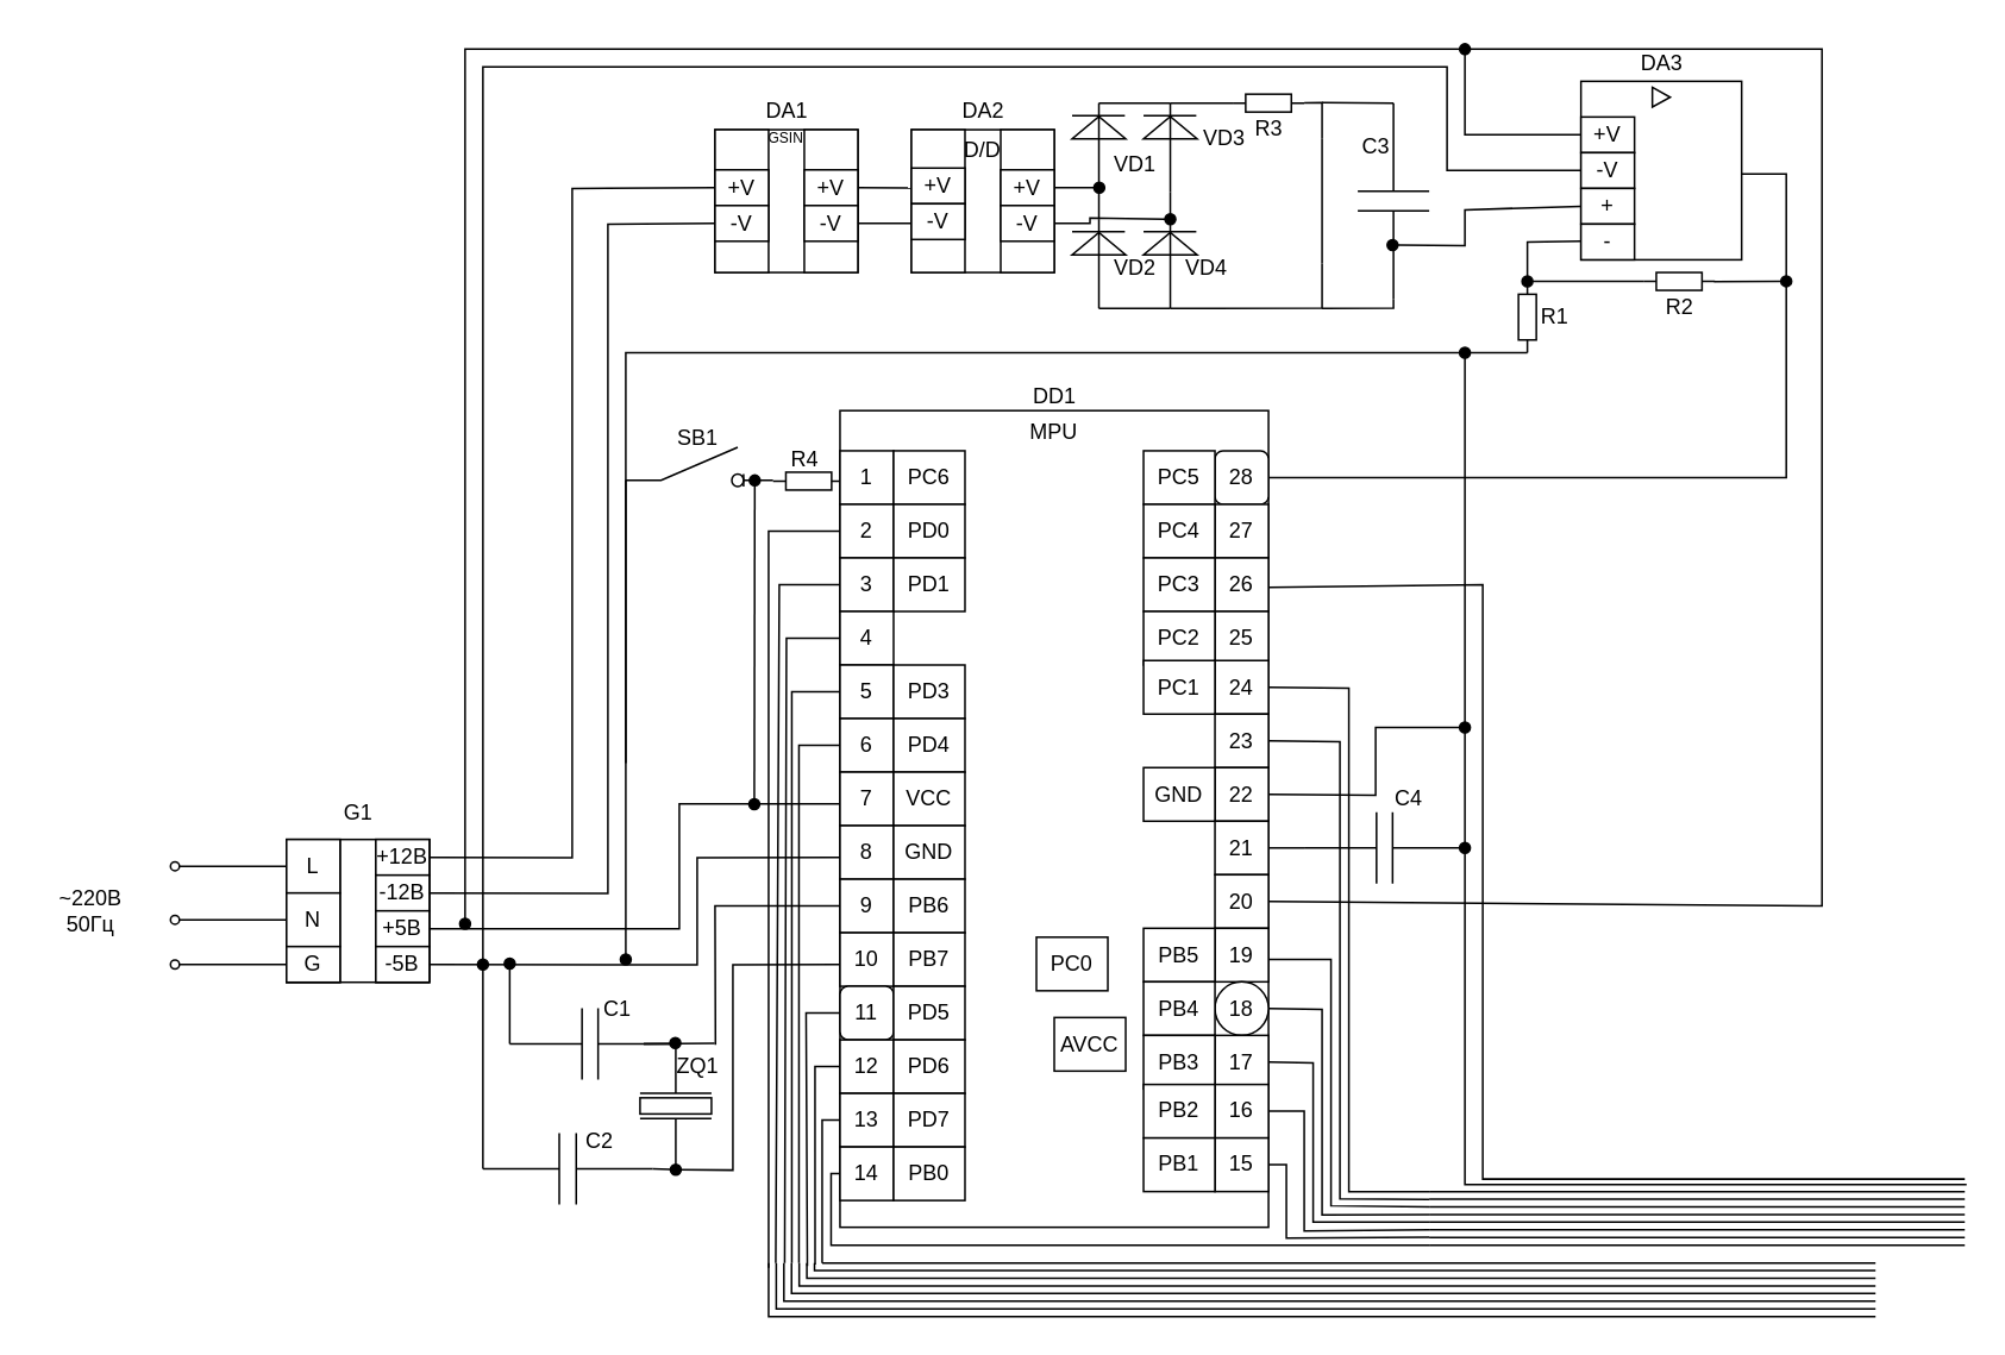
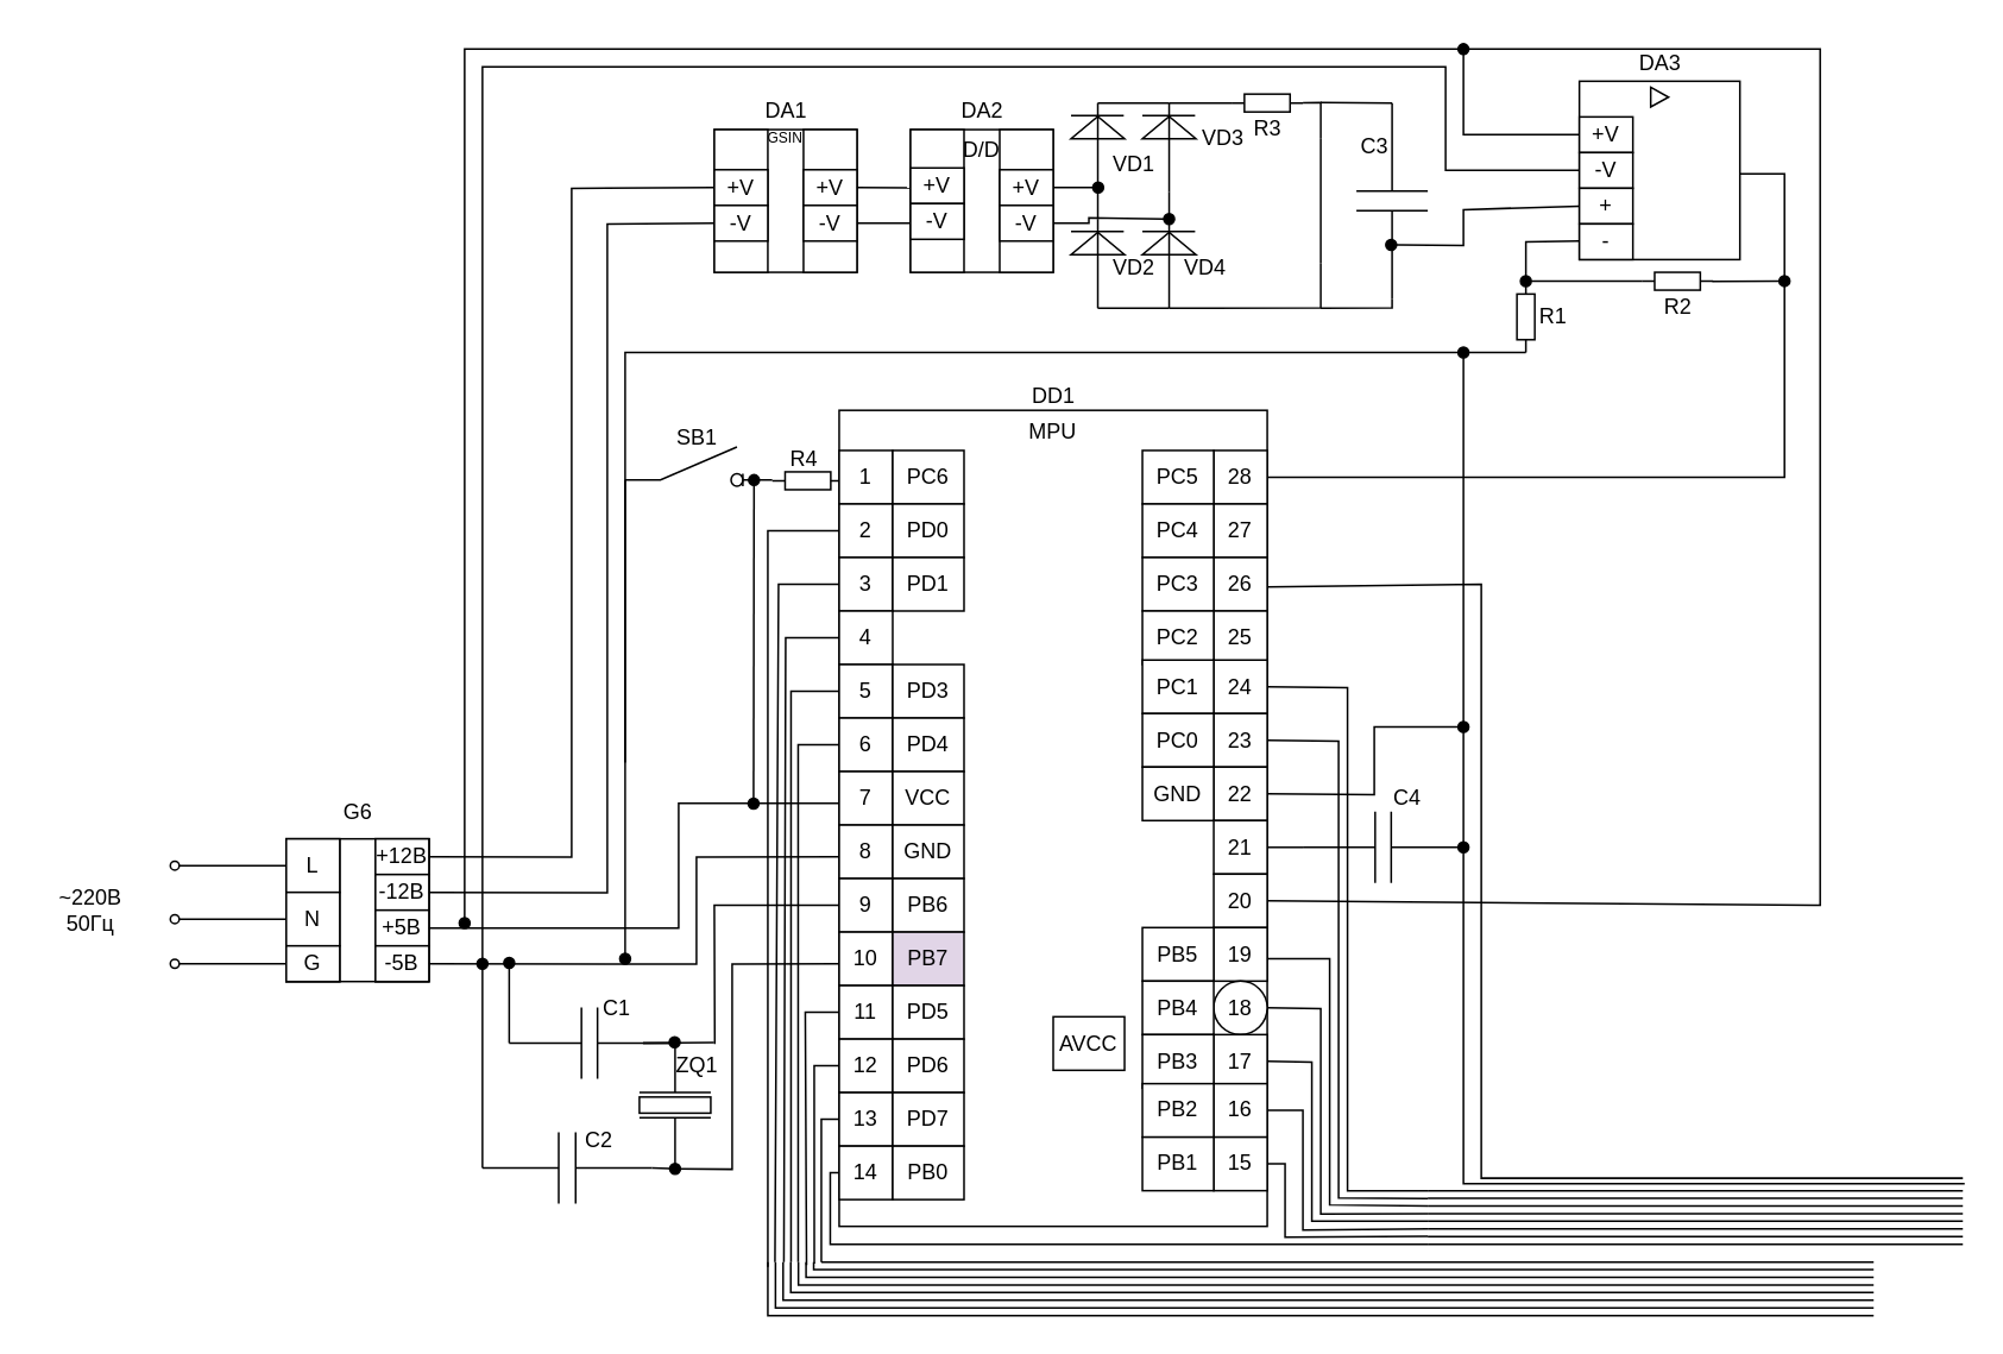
- <mxCell id="142" value="28" style="whiteSpace=wrap;html=1;rounded=1;" parent="1" vertex="1"><mxGeometry x="680" y="252" width="30" height="30" as="geometry" /></mxCell>
+ <mxCell id="142" value="28" style="rounded=0;whiteSpace=wrap;html=1;" parent="1" vertex="1"><mxGeometry x="680" y="252" width="30" height="30" as="geometry" /></mxCell>
- <mxCell id="86" value="G1" style="text;html=1;align=center;verticalAlign=middle;resizable=0;points=[];autosize=1;strokeColor=none;fillColor=none;" parent="1" vertex="1"><mxGeometry x="180" y="439.75" width="40" height="30" as="geometry" /></mxCell>
+ <mxCell id="86" value="G6" style="text;html=1;align=center;verticalAlign=middle;resizable=0;points=[];autosize=1;strokeColor=none;fillColor=none;" parent="1" vertex="1"><mxGeometry x="180" y="439.75" width="40" height="30" as="geometry" /></mxCell>
- <mxCell id="133" value="PB7" style="rounded=0;whiteSpace=wrap;html=1;" parent="1" vertex="1"><mxGeometry x="500" y="522" width="40" height="30" as="geometry" /></mxCell>
+ <mxCell id="133" value="PB7" style="rounded=0;whiteSpace=wrap;html=1;fillColor=#e1d5e7;" parent="1" vertex="1"><mxGeometry x="500" y="522" width="40" height="30" as="geometry" /></mxCell>
- <mxCell id="153" value="PC0" style="rounded=0;whiteSpace=wrap;html=1;" parent="1" vertex="1"><mxGeometry x="580" y="524.5" width="40" height="30" as="geometry" /></mxCell>
+ <mxCell id="153" value="PC0" style="rounded=0;whiteSpace=wrap;html=1;" parent="1" vertex="1"><mxGeometry x="640" y="399.5" width="40" height="30" as="geometry" /></mxCell>
- <mxCell id="134" value="11" style="whiteSpace=wrap;html=1;rounded=1;" parent="1" vertex="1"><mxGeometry x="470" y="552" width="30" height="30" as="geometry" /></mxCell>
+ <mxCell id="134" value="11" style="rounded=0;whiteSpace=wrap;html=1;" parent="1" vertex="1"><mxGeometry x="470" y="552" width="30" height="30" as="geometry" /></mxCell>
